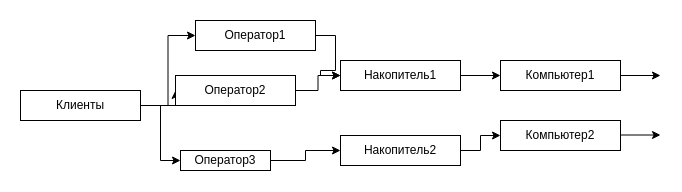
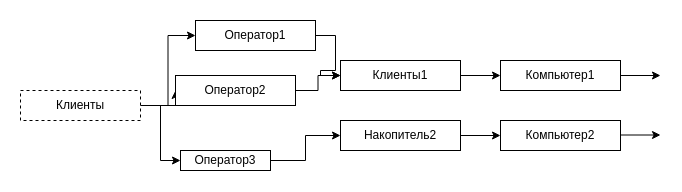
- <mxCell id="13" value="Накопитель1" style="rounded=0;whiteSpace=wrap;html=1;" vertex="1" parent="1"><mxGeometry x="340" y="60" width="120" height="30" as="geometry" /></mxCell>
+ <mxCell id="13" value="Клиенты1" style="rounded=0;whiteSpace=wrap;html=1;" vertex="1" parent="1"><mxGeometry x="340" y="60" width="120" height="30" as="geometry" /></mxCell>
- <mxCell id="5" value="Клиенты" style="rounded=0;whiteSpace=wrap;html=1;" vertex="1" parent="1"><mxGeometry x="20" y="90" width="120" height="30" as="geometry" /></mxCell>
+ <mxCell id="5" value="Клиенты" style="rounded=0;whiteSpace=wrap;html=1;dashed=1;" vertex="1" parent="1"><mxGeometry x="20" y="90" width="120" height="30" as="geometry" /></mxCell>
- <mxCell id="15" value="Накопитель2" style="rounded=0;whiteSpace=wrap;html=1;" vertex="1" parent="1"><mxGeometry x="340" y="135" width="120" height="30" as="geometry" /></mxCell>
+ <mxCell id="15" value="Накопитель2" style="rounded=0;whiteSpace=wrap;html=1;" vertex="1" parent="1"><mxGeometry x="340" y="120" width="120" height="30" as="geometry" /></mxCell>
